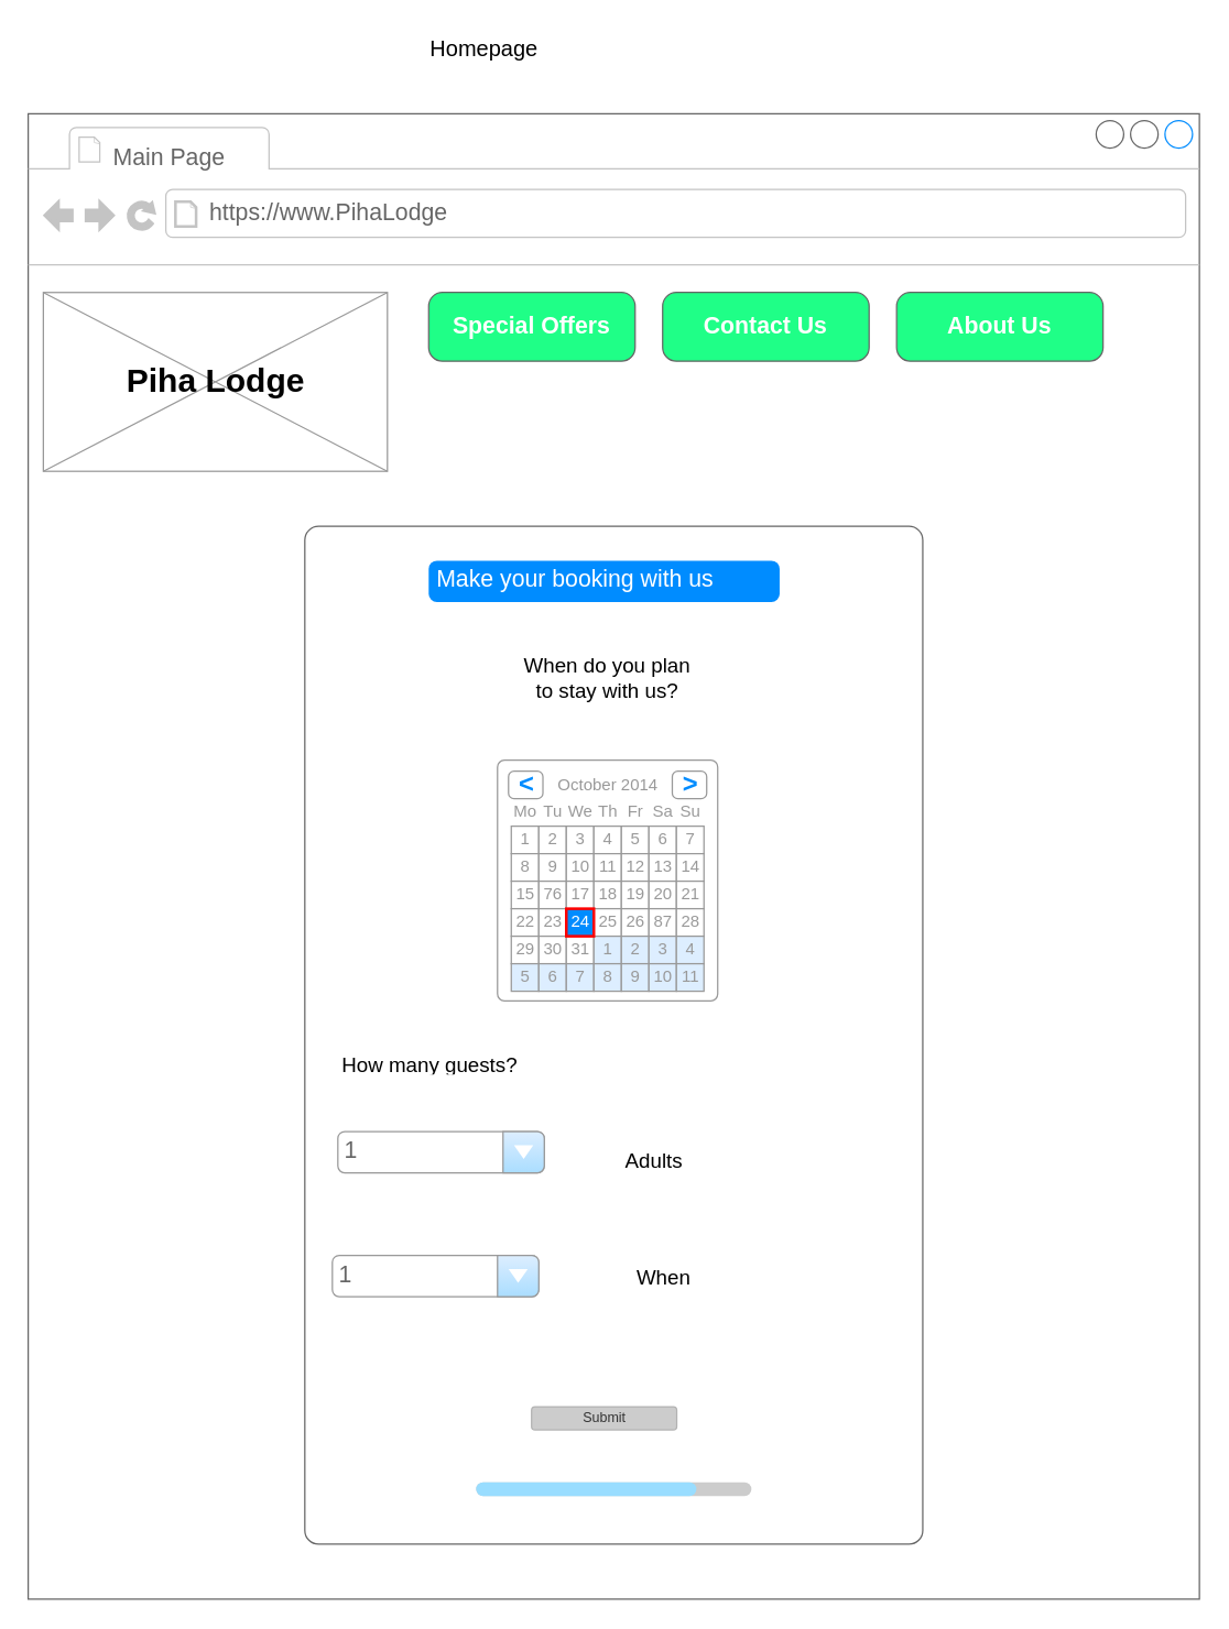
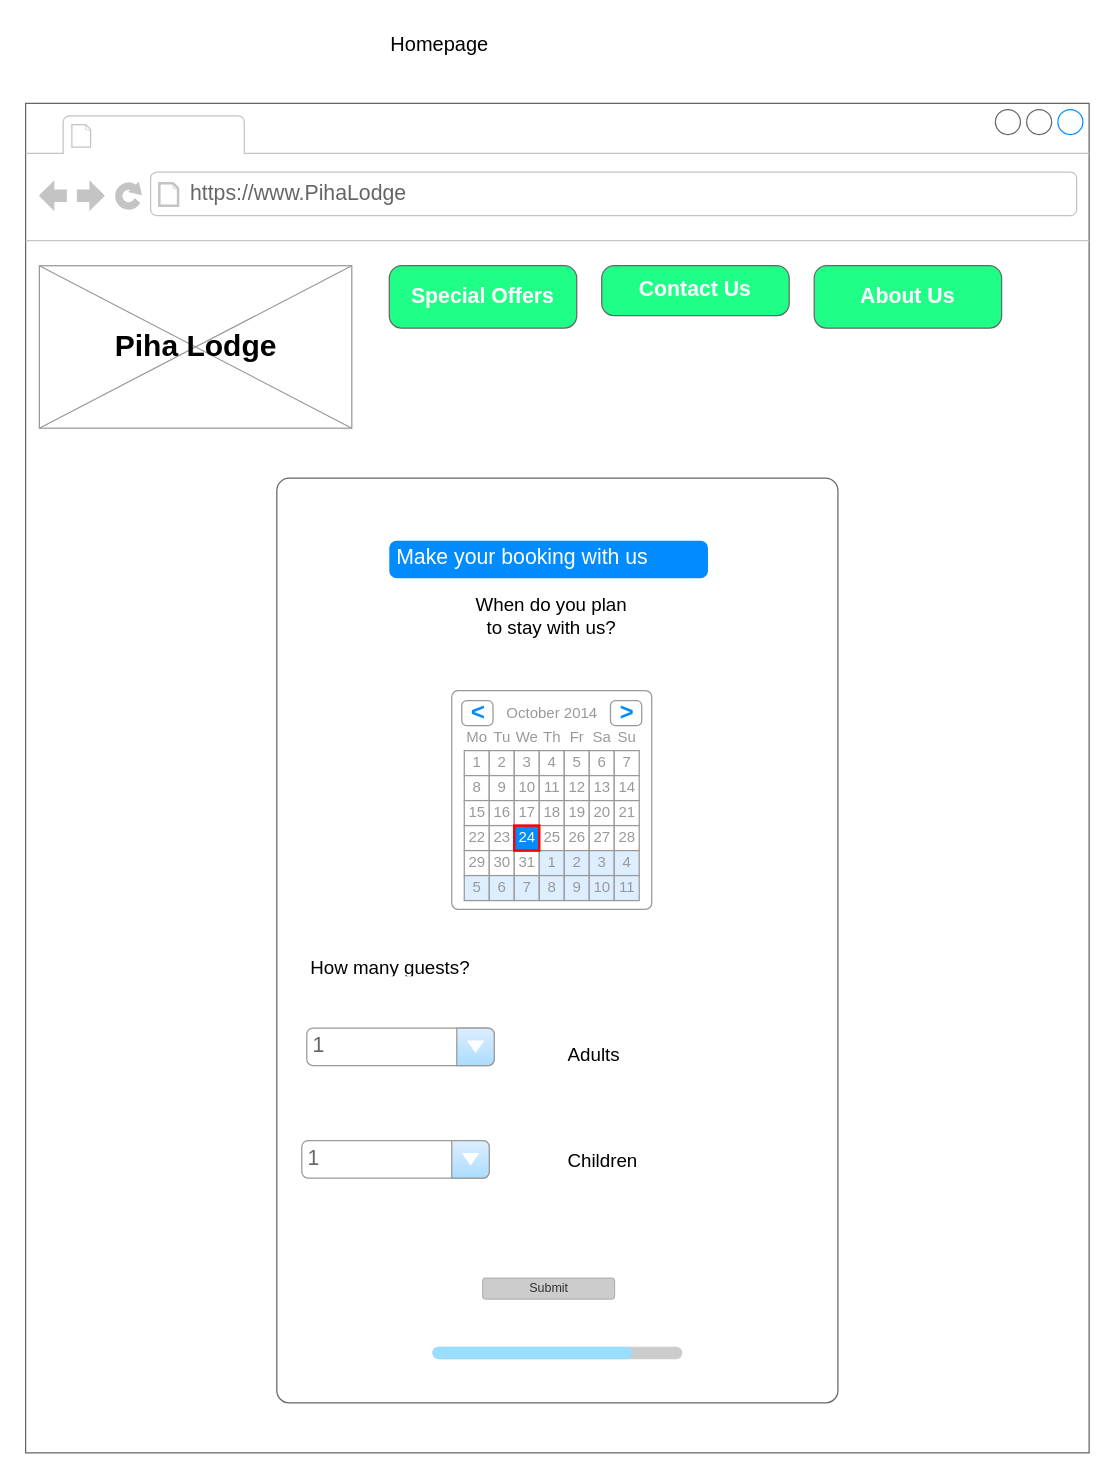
- <mxCell id="3" value="Main Page" style="strokeWidth=1;shadow=0;dashed=0;align=center;html=1;shape=mxgraph.mockup.containers.anchor;fontSize=17;fontColor=#666666;align=left;whiteSpace=wrap;" vertex="1" parent="2"><mxGeometry x="60" y="20" width="110" height="26" as="geometry" /></mxCell>
- <mxCell id="8" value="Contact Us" style="strokeWidth=1;shadow=0;dashed=0;align=center;html=1;shape=mxgraph.mockup.buttons.button;strokeColor=#666666;fontColor=#ffffff;mainText=;buttonStyle=round;fontSize=17;fontStyle=1;fillColor=#1FFF87;whiteSpace=wrap;labelBackgroundColor=none;" vertex="1" parent="2"><mxGeometry x="461" y="130" width="150" height="50" as="geometry" /></mxCell>
+ <mxCell id="8" value="Contact Us" style="strokeWidth=1;shadow=0;dashed=0;align=center;html=1;shape=mxgraph.mockup.buttons.button;strokeColor=#666666;fontColor=#ffffff;mainText=;buttonStyle=round;fontSize=17;fontStyle=1;fillColor=#1FFF87;whiteSpace=wrap;labelBackgroundColor=none;" vertex="1" parent="2"><mxGeometry x="461" y="130" width="150" height="40" as="geometry" /></mxCell>
- <mxCell id="11" value="Make your booking with us" style="shape=rect;strokeColor=none;fillColor=#008cff;strokeWidth=1;dashed=0;rounded=1;arcSize=20;fontColor=#ffffff;fontSize=17;spacing=2;spacingTop=-2;align=left;autosize=1;spacingLeft=4;resizeWidth=0;resizeHeight=0;perimeter=none;html=1;whiteSpace=wrap;" vertex="1" parent="10"><mxGeometry x="90" y="35" width="255" height="30" as="geometry" /></mxCell>
+ <mxCell id="11" value="Make your booking with us" style="shape=rect;strokeColor=none;fillColor=#008cff;strokeWidth=1;dashed=0;rounded=1;arcSize=20;fontColor=#ffffff;fontSize=17;spacing=2;spacingTop=-2;align=left;autosize=1;spacingLeft=4;resizeWidth=0;resizeHeight=0;perimeter=none;html=1;whiteSpace=wrap;" vertex="1" parent="10"><mxGeometry x="90" y="60" width="255" height="30" as="geometry" /></mxCell>
- <mxCell id="38" value="76" style="strokeWidth=1;shadow=0;dashed=0;align=center;html=1;shape=mxgraph.mockup.forms.rrect;rSize=0;strokeColor=#999999;fontColor=#999999;" vertex="1" parent="12"><mxGeometry x="30" y="88" width="20" height="20" as="geometry" /></mxCell>
+ <mxCell id="38" value="16" style="strokeWidth=1;shadow=0;dashed=0;align=center;html=1;shape=mxgraph.mockup.forms.rrect;rSize=0;strokeColor=#999999;fontColor=#999999;" vertex="1" parent="12"><mxGeometry x="30" y="88" width="20" height="20" as="geometry" /></mxCell>
- <mxCell id="48" value="87" style="strokeWidth=1;shadow=0;dashed=0;align=center;html=1;shape=mxgraph.mockup.forms.rrect;rSize=0;strokeColor=#999999;fontColor=#999999;" vertex="1" parent="12"><mxGeometry x="110" y="108" width="20" height="20" as="geometry" /></mxCell>
+ <mxCell id="48" value="27" style="strokeWidth=1;shadow=0;dashed=0;align=center;html=1;shape=mxgraph.mockup.forms.rrect;rSize=0;strokeColor=#999999;fontColor=#999999;" vertex="1" parent="12"><mxGeometry x="110" y="108" width="20" height="20" as="geometry" /></mxCell>
- <mxCell id="72" value="When" style="text;html=1;strokeColor=none;fillColor=none;align=center;verticalAlign=middle;whiteSpace=wrap;overflow=hidden;fontSize=15;" vertex="1" parent="10"><mxGeometry x="190" y="545" width="142" height="20" as="geometry" /></mxCell>
+ <mxCell id="72" value="Children" style="text;html=1;strokeColor=none;fillColor=none;align=center;verticalAlign=middle;whiteSpace=wrap;overflow=hidden;fontSize=15;" vertex="1" parent="10"><mxGeometry x="190" y="545" width="142" height="20" as="geometry" /></mxCell>
